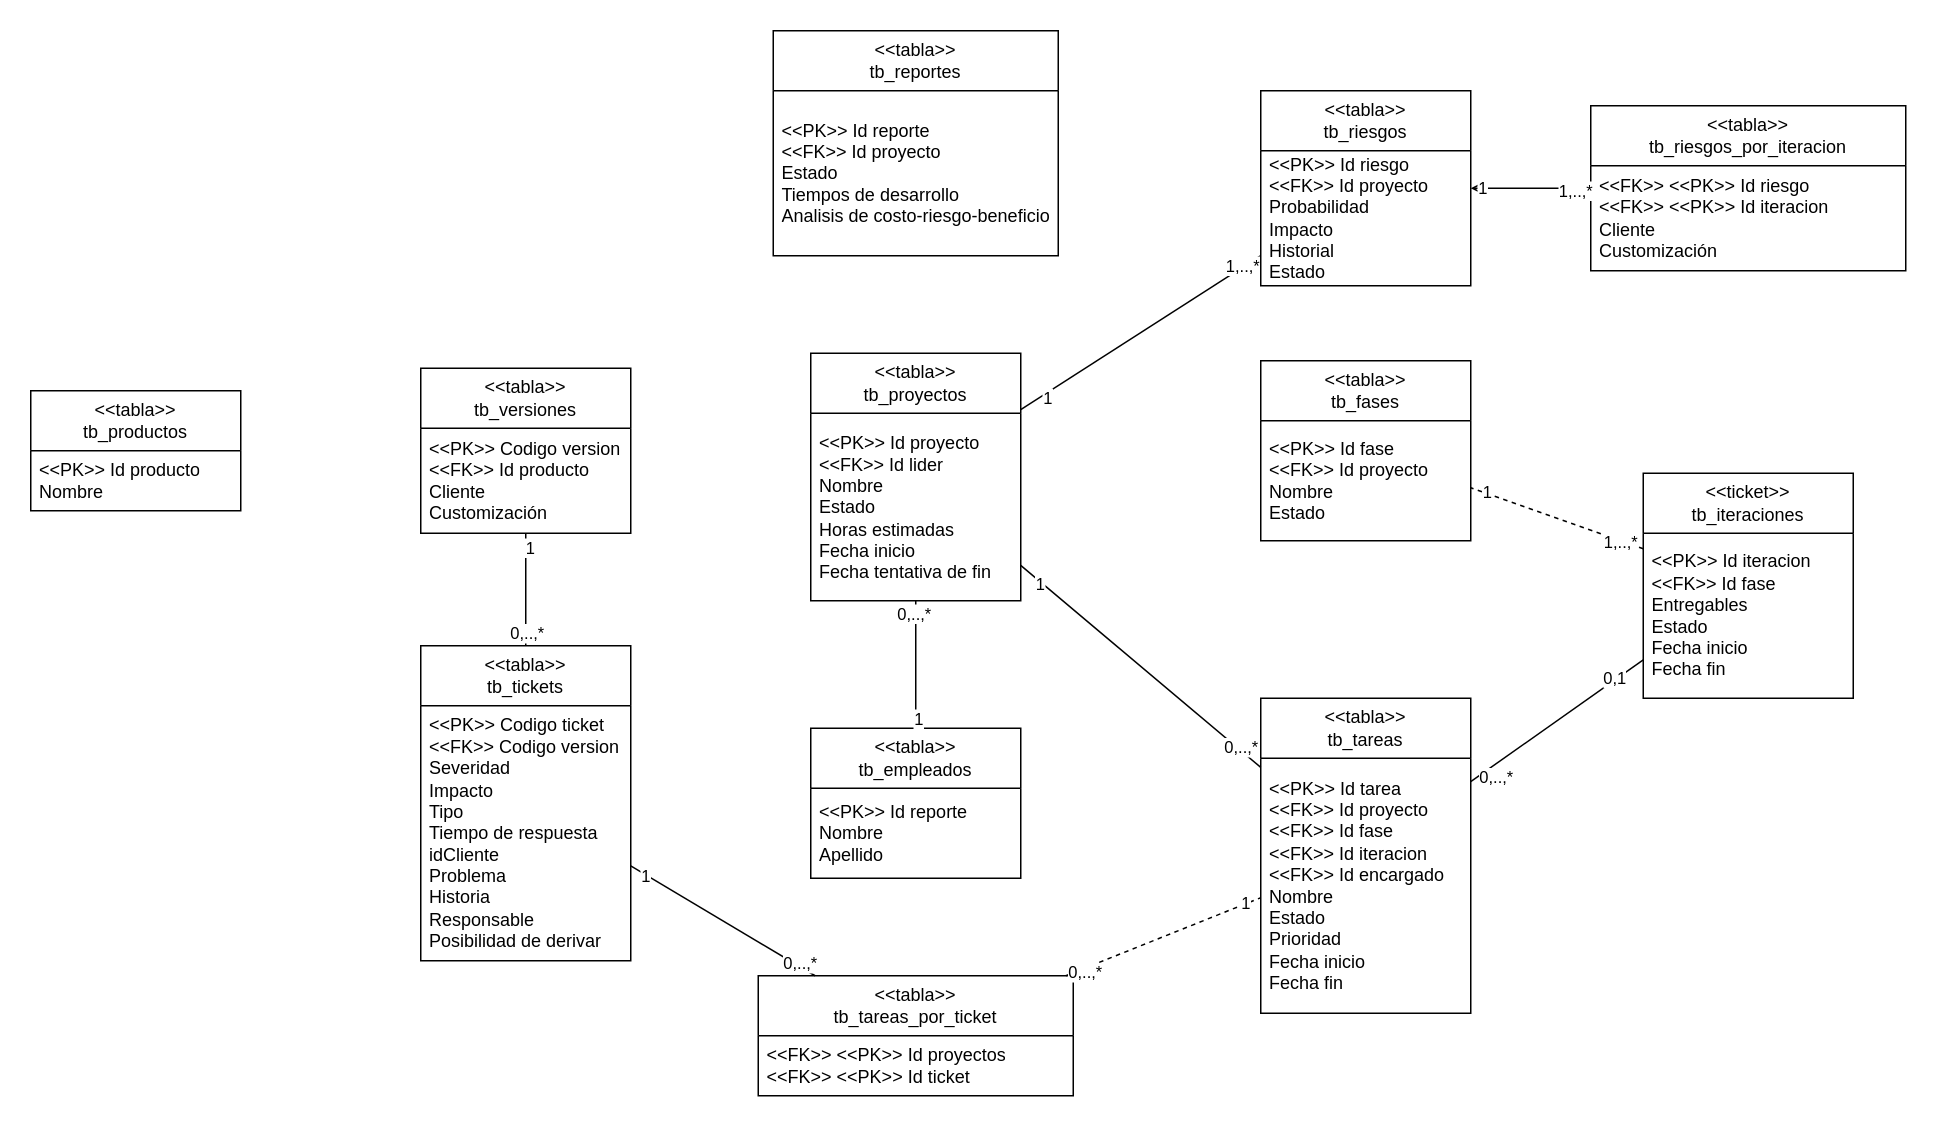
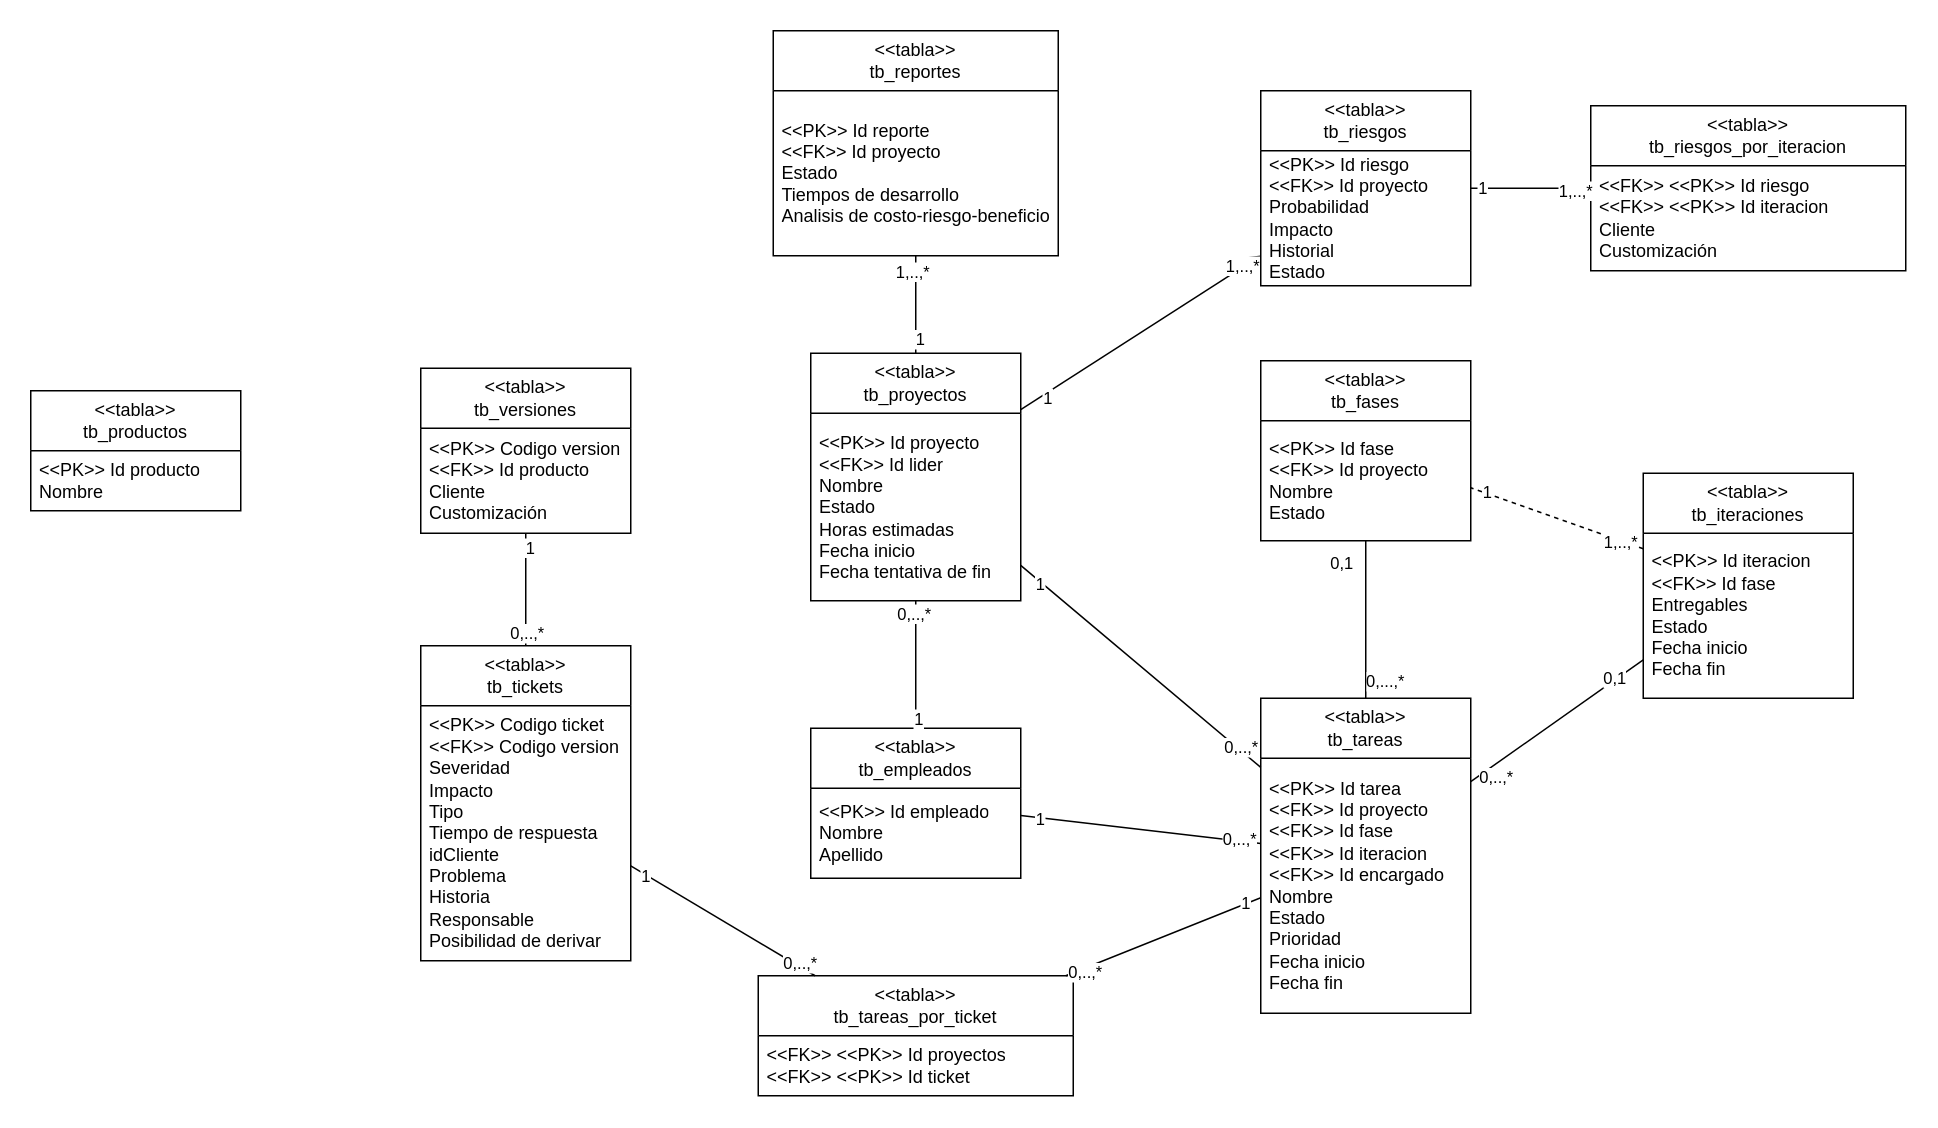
- <mxCell id="43" value="" style="endArrow=open;html=1;rounded=0;" edge="1" parent="1" source="41" target="33"><mxGeometry width="50" height="50" relative="1" as="geometry"><mxPoint x="1184" y="160" as="sourcePoint" /><mxPoint x="1182" y="235" as="targetPoint" /></mxGeometry></mxCell>
+ <mxCell id="43" value="" style="endArrow=none;html=1;rounded=0;" edge="1" parent="1" source="41" target="33"><mxGeometry width="50" height="50" relative="1" as="geometry"><mxPoint x="1184" y="160" as="sourcePoint" /><mxPoint x="1182" y="235" as="targetPoint" /></mxGeometry></mxCell>
- <mxCell id="35" value="" style="endArrow=none;html=1;rounded=0;" edge="1" parent="1" source="2" target="33"><mxGeometry width="50" height="50" relative="1" as="geometry"><mxPoint x="670" y="230" as="sourcePoint" /><mxPoint x="836" y="189" as="targetPoint" /></mxGeometry></mxCell>
+ <mxCell id="35" value="" style="endArrow=block;html=1;rounded=0;" edge="1" parent="1" source="2" target="33"><mxGeometry width="50" height="50" relative="1" as="geometry"><mxPoint x="670" y="230" as="sourcePoint" /><mxPoint x="836" y="189" as="targetPoint" /></mxGeometry></mxCell>
+ <mxCell id="27" value="" style="endArrow=none;html=1;rounded=0;" edge="1" parent="1" source="21" target="2"><mxGeometry width="50" height="50" relative="1" as="geometry"><mxPoint x="630" y="190" as="sourcePoint" /><mxPoint x="570" y="230" as="targetPoint" /></mxGeometry></mxCell>
+ <mxCell id="28" value="1" style="edgeLabel;html=1;align=center;verticalAlign=middle;resizable=0;points=[];" vertex="1" connectable="0" parent="27"><mxGeometry x="0.678" y="2" relative="1" as="geometry"><mxPoint as="offset" /></mxGeometry></mxCell>
+ <mxCell id="29" value="1,..,*" style="edgeLabel;html=1;align=center;verticalAlign=middle;resizable=0;points=[];" vertex="1" connectable="0" parent="27"><mxGeometry x="-0.702" y="-3" relative="1" as="geometry"><mxPoint as="offset" /></mxGeometry></mxCell>
- <mxCell id="6" value="&lt;span style=&quot;text-wrap: nowrap;&quot;&gt;&amp;lt;&amp;lt;ticket&amp;gt;&amp;gt;&lt;/span&gt;&lt;br style=&quot;text-wrap: nowrap; padding: 0px; margin: 0px;&quot;&gt;&lt;span style=&quot;text-wrap: nowrap;&quot;&gt;tb_iteraciones&lt;/span&gt;" style="swimlane;fontStyle=0;childLayout=stackLayout;horizontal=1;startSize=40;horizontalStack=0;resizeParent=1;resizeParentMax=0;resizeLast=0;collapsible=1;marginBottom=0;whiteSpace=wrap;html=1;" vertex="1" parent="1"><mxGeometry x="1095" y="315" width="140" height="150" as="geometry" /></mxCell>
+ <mxCell id="6" value="&lt;span style=&quot;text-wrap: nowrap;&quot;&gt;&amp;lt;&amp;lt;tabla&amp;gt;&amp;gt;&lt;/span&gt;&lt;br style=&quot;text-wrap: nowrap; padding: 0px; margin: 0px;&quot;&gt;&lt;span style=&quot;text-wrap: nowrap;&quot;&gt;tb_iteraciones&lt;/span&gt;" style="swimlane;fontStyle=0;childLayout=stackLayout;horizontal=1;startSize=40;horizontalStack=0;resizeParent=1;resizeParentMax=0;resizeLast=0;collapsible=1;marginBottom=0;whiteSpace=wrap;html=1;" vertex="1" parent="1"><mxGeometry x="1095" y="315" width="140" height="150" as="geometry" /></mxCell>
+ <mxCell id="38" value="" style="endArrow=none;html=1;rounded=0;" edge="1" parent="1" source="4" target="8"><mxGeometry width="50" height="50" relative="1" as="geometry"><mxPoint x="1150" y="410" as="sourcePoint" /><mxPoint x="1030" y="491" as="targetPoint" /><Array as="points" /></mxGeometry></mxCell>
+ <mxCell id="39" value="0,1" style="edgeLabel;html=1;align=center;verticalAlign=middle;resizable=0;points=[];" vertex="1" connectable="0" parent="38"><mxGeometry x="-0.941" y="-1" relative="1" as="geometry"><mxPoint x="-16" y="11" as="offset" /></mxGeometry></mxCell>
+ <mxCell id="40" value="0,...,*" style="edgeLabel;html=1;align=center;verticalAlign=middle;resizable=0;points=[];" vertex="1" connectable="0" parent="38"><mxGeometry x="0.928" y="-1" relative="1" as="geometry"><mxPoint x="13" y="-8" as="offset" /></mxGeometry></mxCell>
+ <mxCell id="56" value="" style="endArrow=none;html=1;rounded=0;" edge="1" parent="1" source="8" target="54"><mxGeometry width="50" height="50" relative="1" as="geometry"><mxPoint x="735" y="519" as="sourcePoint" /><mxPoint x="850" y="507" as="targetPoint" /></mxGeometry></mxCell>
+ <mxCell id="57" value="0,..,*" style="edgeLabel;html=1;align=center;verticalAlign=middle;resizable=0;points=[];" connectable="0" vertex="1" parent="56"><mxGeometry x="-0.814" y="-2" relative="1" as="geometry"><mxPoint as="offset" /></mxGeometry></mxCell>
+ <mxCell id="58" value="1" style="edgeLabel;html=1;align=center;verticalAlign=middle;resizable=0;points=[];" connectable="0" vertex="1" parent="56"><mxGeometry x="0.84" y="1" relative="1" as="geometry"><mxPoint as="offset" /></mxGeometry></mxCell>
- <mxCell id="55" value="&lt;div&gt;&lt;span style=&quot;text-wrap: nowrap; background-color: initial;&quot;&gt;&amp;lt;&amp;lt;PK&amp;gt;&amp;gt;&lt;/span&gt;&lt;span style=&quot;text-wrap: nowrap; background-color: initial;&quot;&gt;&amp;nbsp;&lt;/span&gt;Id reporte&lt;/div&gt;&lt;div&gt;&lt;span style=&quot;background-color: initial;&quot;&gt;Nombre&lt;/span&gt;&lt;br&gt;&lt;/div&gt;&lt;div&gt;Apellido&lt;/div&gt;" style="text;strokeColor=none;fillColor=none;align=left;verticalAlign=middle;spacingLeft=4;spacingRight=4;overflow=hidden;points=[[0,0.5],[1,0.5]];portConstraint=eastwest;rotatable=0;whiteSpace=wrap;html=1;" vertex="1" parent="54"><mxGeometry y="40" width="140" height="60" as="geometry" /></mxCell>
+ <mxCell id="55" value="&lt;div&gt;&lt;span style=&quot;text-wrap: nowrap; background-color: initial;&quot;&gt;&amp;lt;&amp;lt;PK&amp;gt;&amp;gt;&lt;/span&gt;&lt;span style=&quot;text-wrap: nowrap; background-color: initial;&quot;&gt;&amp;nbsp;&lt;/span&gt;Id empleado&lt;/div&gt;&lt;div&gt;&lt;span style=&quot;background-color: initial;&quot;&gt;Nombre&lt;/span&gt;&lt;br&gt;&lt;/div&gt;&lt;div&gt;Apellido&lt;/div&gt;" style="text;strokeColor=none;fillColor=none;align=left;verticalAlign=middle;spacingLeft=4;spacingRight=4;overflow=hidden;points=[[0,0.5],[1,0.5]];portConstraint=eastwest;rotatable=0;whiteSpace=wrap;html=1;" vertex="1" parent="54"><mxGeometry y="40" width="140" height="60" as="geometry" /></mxCell>
- <mxCell id="48" value="" style="endArrow=none;html=1;rounded=0;dashed=1;" edge="1" parent="1" source="46" target="8"><mxGeometry width="50" height="50" relative="1" as="geometry"><mxPoint x="850" y="492" as="sourcePoint" /><mxPoint x="770" y="560" as="targetPoint" /></mxGeometry></mxCell>
+ <mxCell id="48" value="" style="endArrow=none;html=1;rounded=0;" edge="1" parent="1" source="46" target="8"><mxGeometry width="50" height="50" relative="1" as="geometry"><mxPoint x="850" y="492" as="sourcePoint" /><mxPoint x="770" y="560" as="targetPoint" /></mxGeometry></mxCell>
